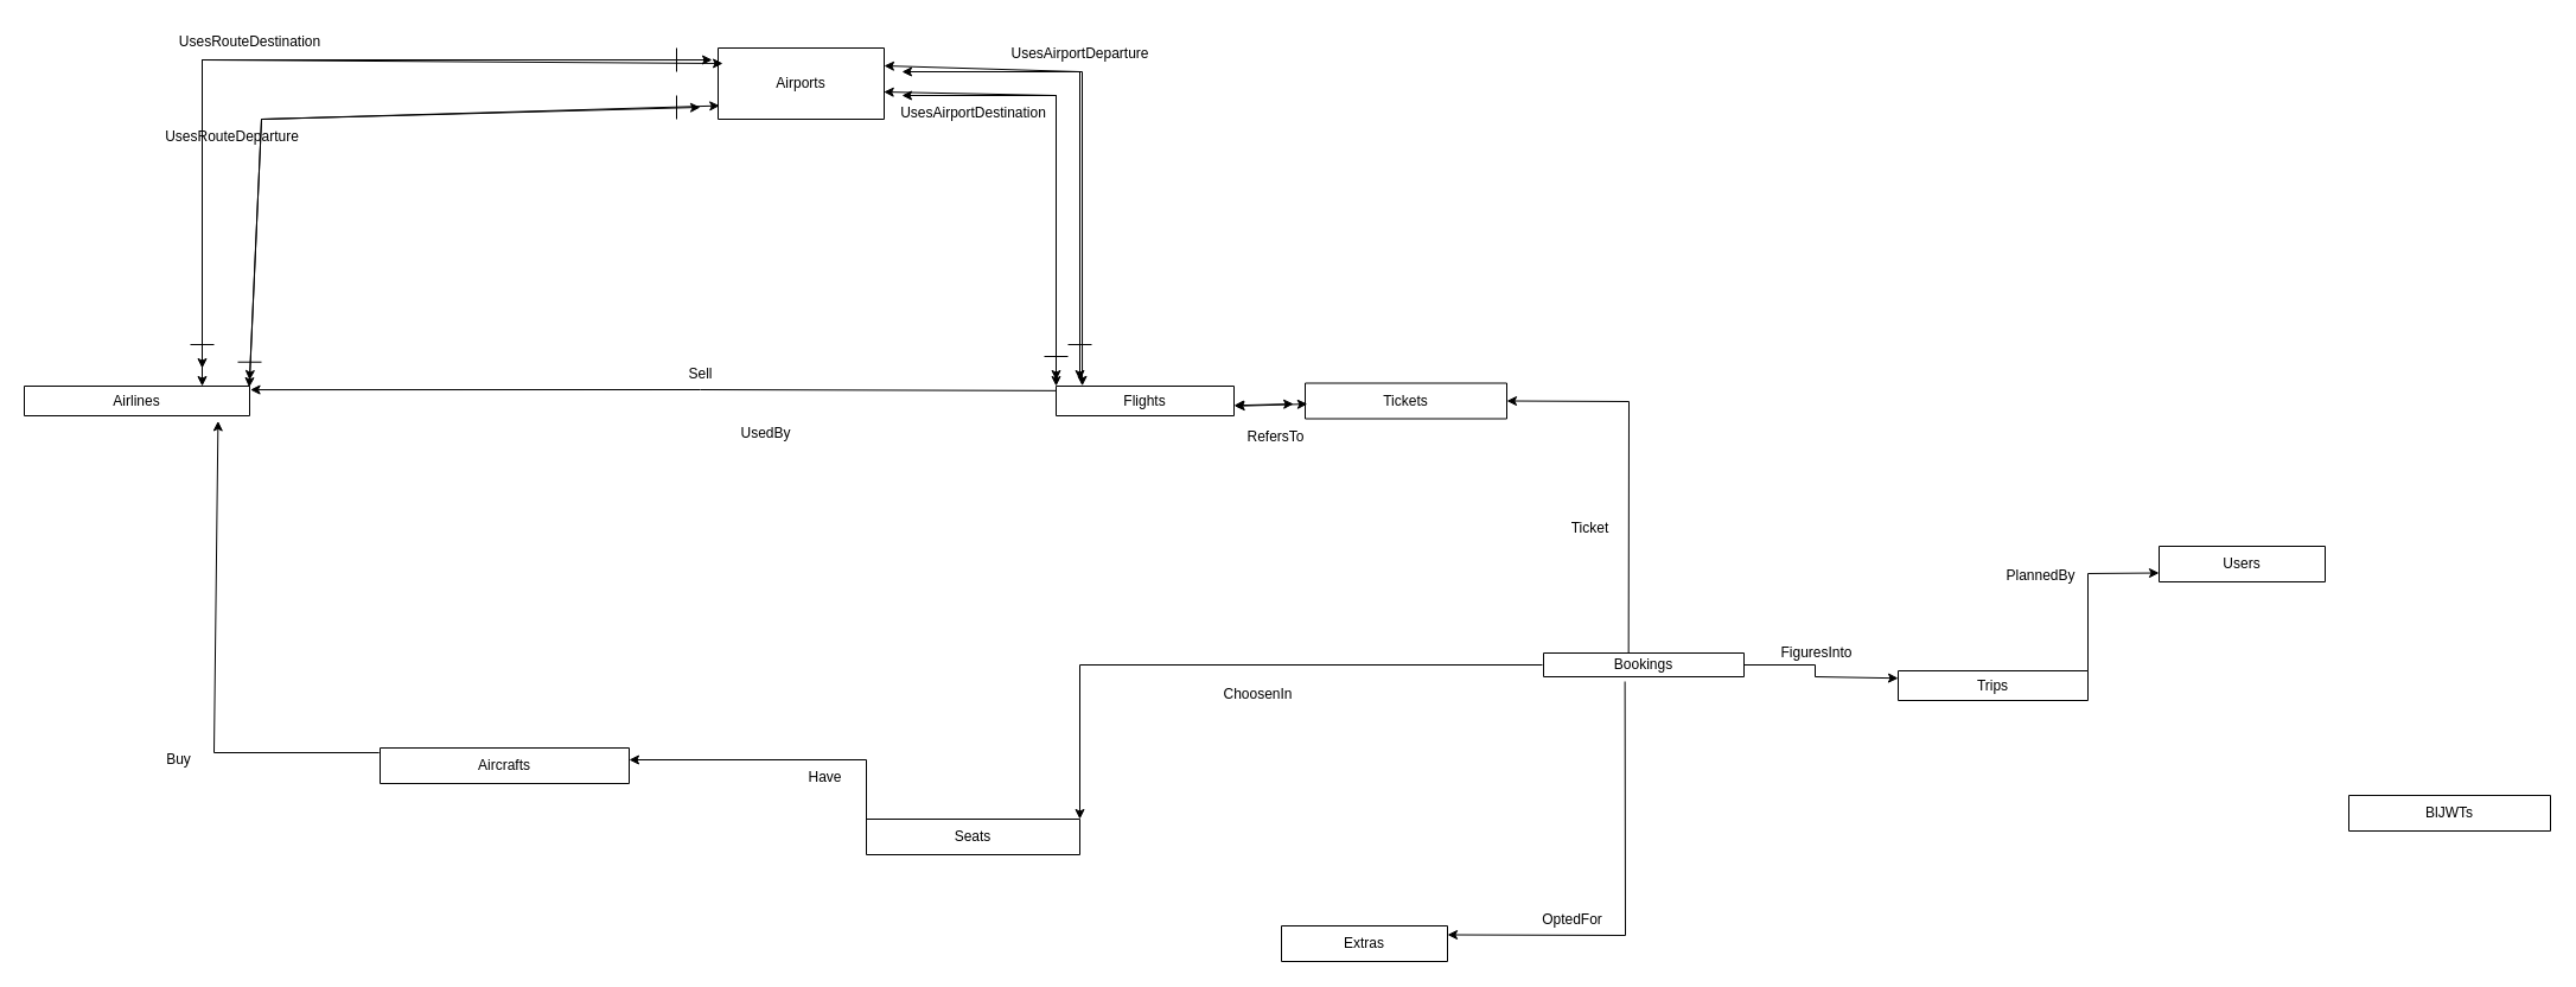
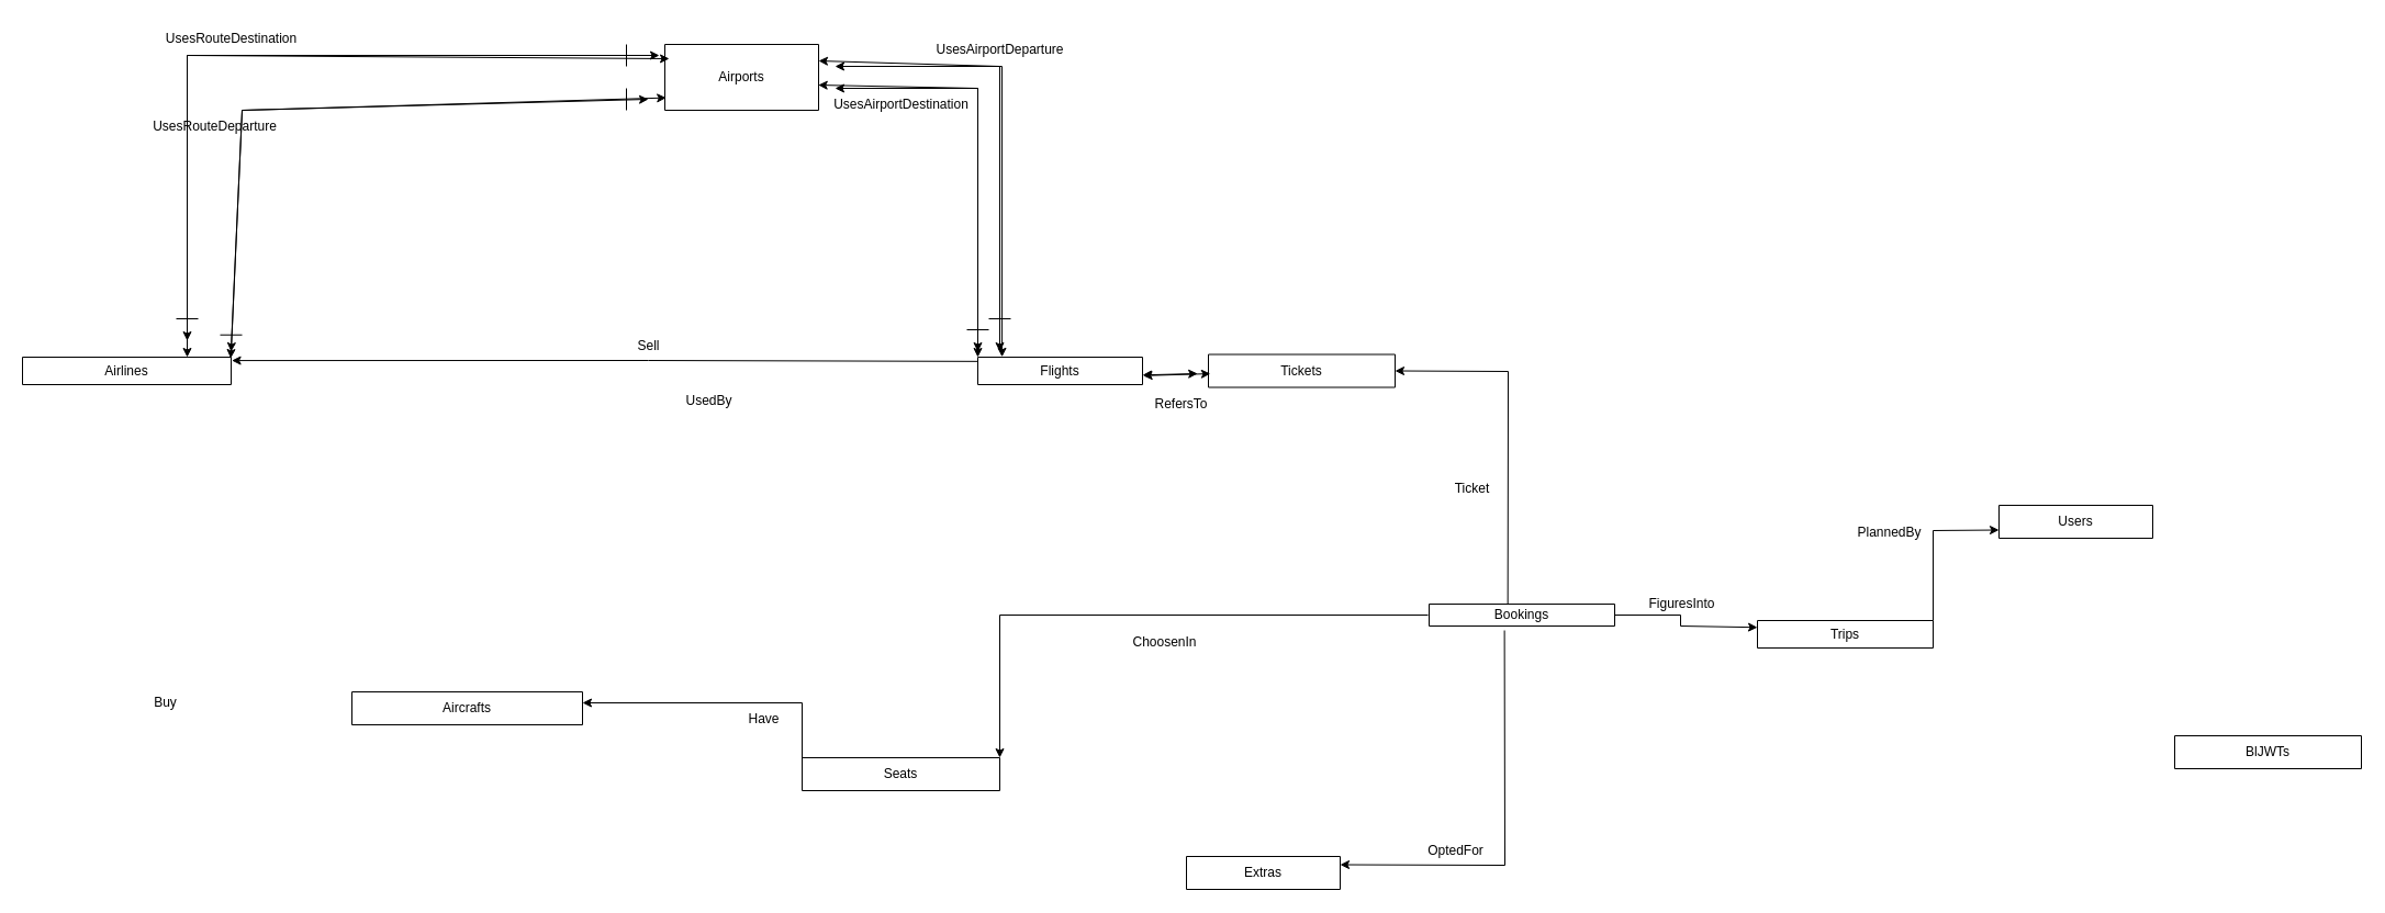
- <mxCell id="42" value="" style="endArrow=classic;html=1;rounded=0;entryX=0.86;entryY=1.177;entryDx=0;entryDy=0;entryPerimeter=0;exitX=-0.004;exitY=0.133;exitDx=0;exitDy=0;exitPerimeter=0;" edge="1" parent="1" source="9" target="2"><mxGeometry width="50" height="50" relative="1" as="geometry"><mxPoint x="410" y="620" as="sourcePoint" /><mxPoint x="310" y="490" as="targetPoint" /><Array as="points"><mxPoint x="180" y="634" /></Array></mxGeometry></mxCell>
